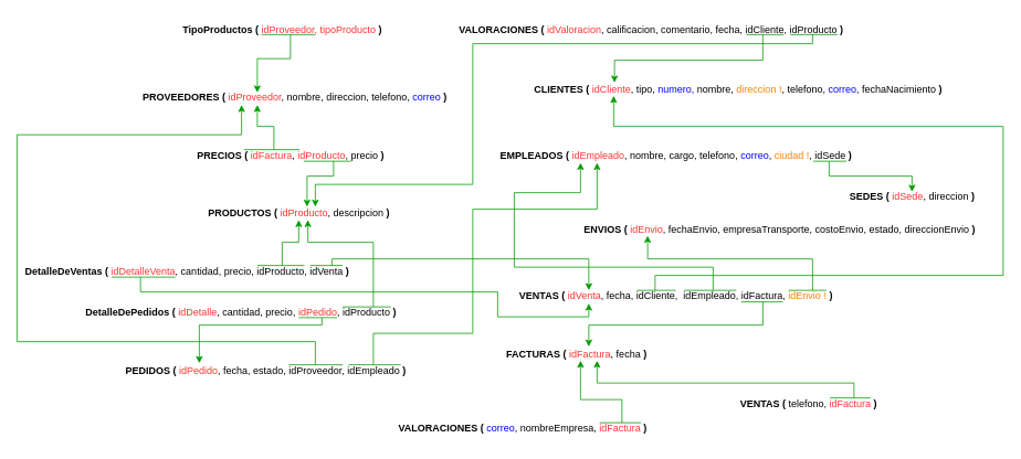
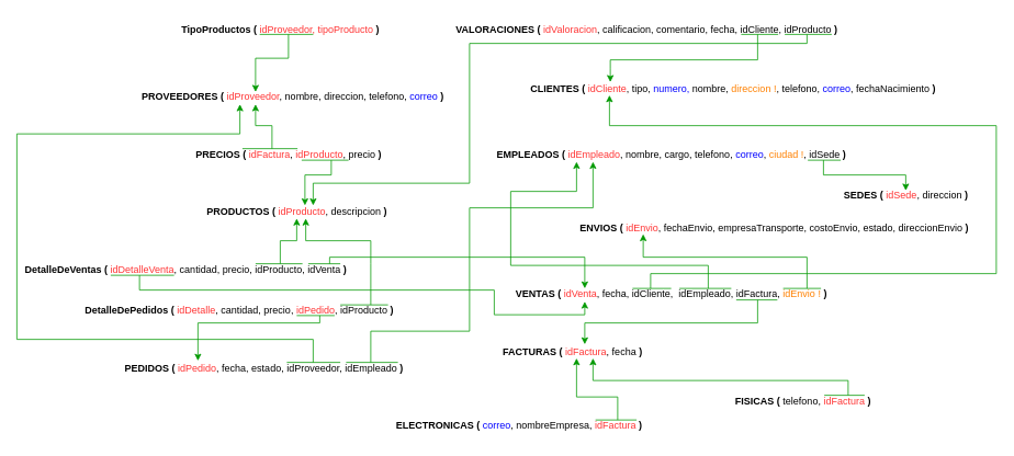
- <mxCell id="28" value="&lt;b&gt;VENTAS ( &lt;/b&gt;telefono, &lt;font style=&quot;color: rgb(255, 51, 51);&quot;&gt;idFactura&lt;/font&gt;&lt;b&gt;&amp;nbsp;)&lt;/b&gt;" style="text;html=1;align=center;verticalAlign=middle;resizable=0;points=[];autosize=1;strokeColor=none;fillColor=none;" parent="1" vertex="1"><mxGeometry x="880" y="472" width="190" height="30" as="geometry" /></mxCell>
+ <mxCell id="28" value="&lt;b&gt;FISICAS ( &lt;/b&gt;telefono, &lt;font style=&quot;color: rgb(255, 51, 51);&quot;&gt;idFactura&lt;/font&gt;&lt;b&gt;&amp;nbsp;)&lt;/b&gt;" style="text;html=1;align=center;verticalAlign=middle;resizable=0;points=[];autosize=1;strokeColor=none;fillColor=none;" parent="1" vertex="1"><mxGeometry x="880" y="472" width="190" height="30" as="geometry" /></mxCell>
- <mxCell id="26" value="&lt;b&gt;VALORACIONES ( &lt;/b&gt;&lt;font style=&quot;color: rgb(0, 0, 255);&quot;&gt;correo&lt;/font&gt;, nombreEmpresa, &lt;font style=&quot;color: rgb(255, 51, 51);&quot;&gt;idFactura&lt;/font&gt;&lt;b&gt;&lt;font style=&quot;color: rgb(255, 51, 51);&quot;&gt; &lt;/font&gt;)&lt;/b&gt;" style="text;html=1;align=center;verticalAlign=middle;resizable=0;points=[];autosize=1;strokeColor=none;fillColor=none;" parent="1" vertex="1"><mxGeometry x="470" y="502" width="320" height="30" as="geometry" /></mxCell>
+ <mxCell id="26" value="&lt;b&gt;ELECTRONICAS ( &lt;/b&gt;&lt;font style=&quot;color: rgb(0, 0, 255);&quot;&gt;correo&lt;/font&gt;, nombreEmpresa, &lt;font style=&quot;color: rgb(255, 51, 51);&quot;&gt;idFactura&lt;/font&gt;&lt;b&gt;&lt;font style=&quot;color: rgb(255, 51, 51);&quot;&gt; &lt;/font&gt;)&lt;/b&gt;" style="text;html=1;align=center;verticalAlign=middle;resizable=0;points=[];autosize=1;strokeColor=none;fillColor=none;" parent="1" vertex="1"><mxGeometry x="470" y="502" width="320" height="30" as="geometry" /></mxCell>
